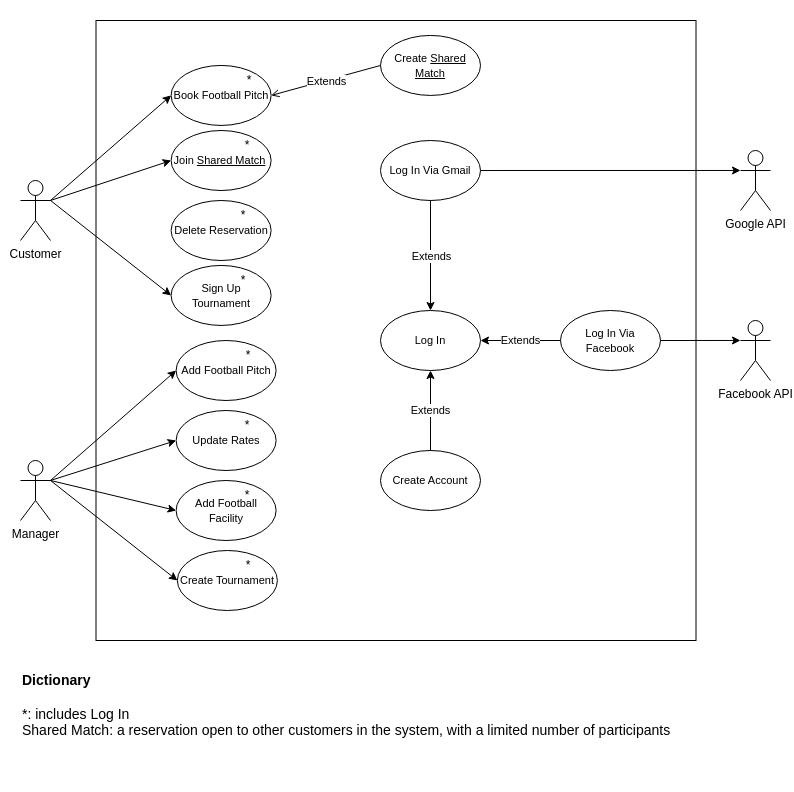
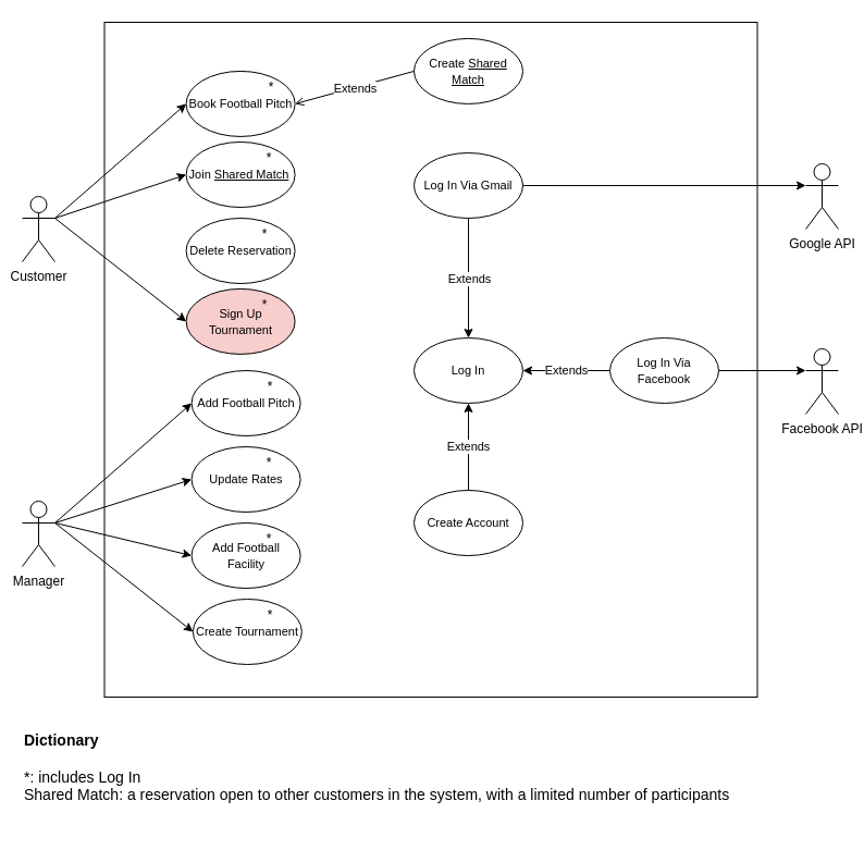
- <mxCell id="41" value="&lt;font style=&quot;font-size: 11px;&quot;&gt;Sign Up Tournament&lt;/font&gt;" style="ellipse;whiteSpace=wrap;html=1;" vertex="1" parent="1"><mxGeometry x="170.62" y="264.94" width="100" height="60" as="geometry" /></mxCell>
+ <mxCell id="41" value="&lt;font style=&quot;font-size: 11px;&quot;&gt;Sign Up Tournament&lt;/font&gt;" style="ellipse;whiteSpace=wrap;html=1;fillColor=#f8cecc;" vertex="1" parent="1"><mxGeometry x="170.62" y="264.94" width="100" height="60" as="geometry" /></mxCell>
